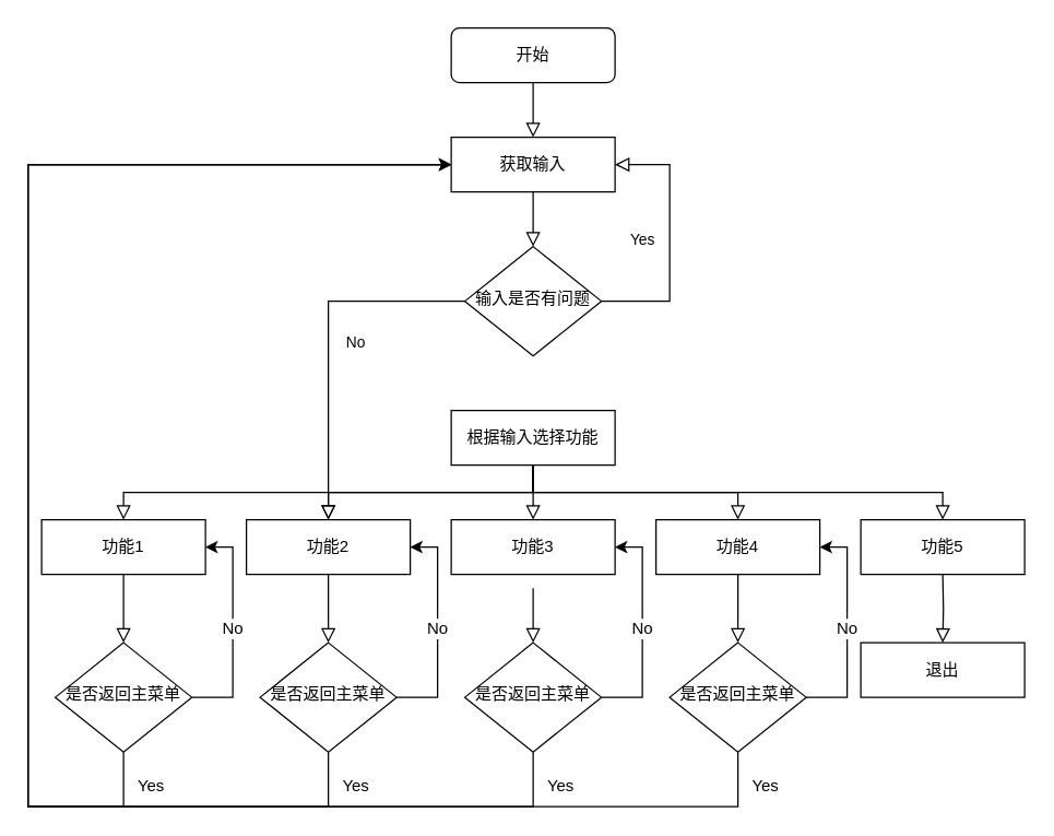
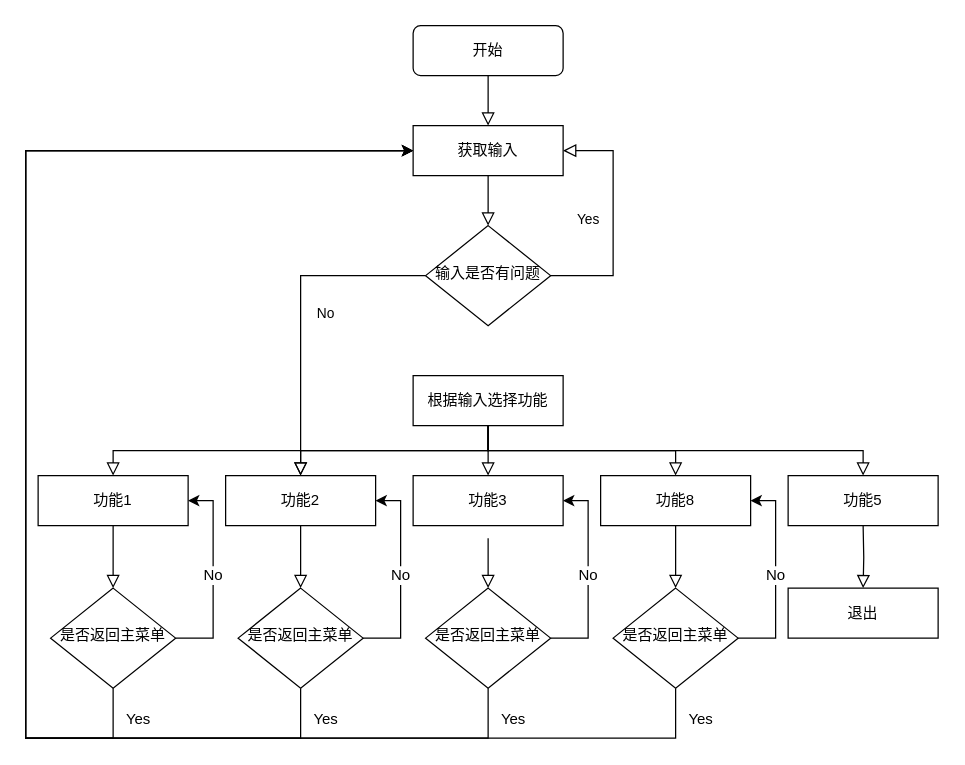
- <mxCell id="12" value="功能4" style="rounded=0;whiteSpace=wrap;html=1;" vertex="1" parent="1"><mxGeometry x="480" y="380" width="120" height="40" as="geometry" /></mxCell>
+ <mxCell id="12" value="功能8" style="rounded=0;whiteSpace=wrap;html=1;" vertex="1" parent="1"><mxGeometry x="480" y="380" width="120" height="40" as="geometry" /></mxCell>
